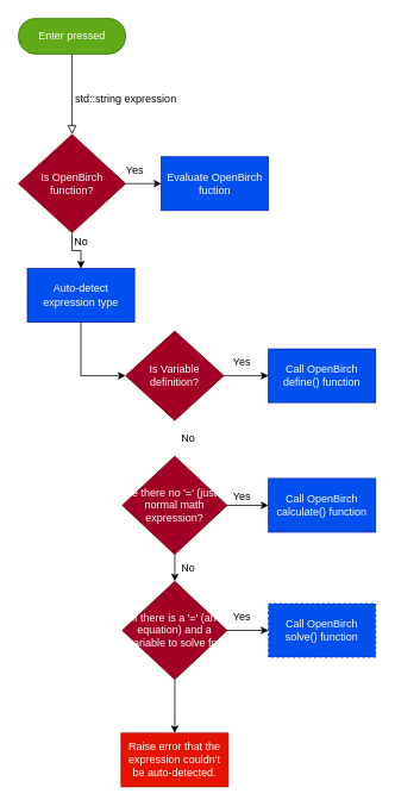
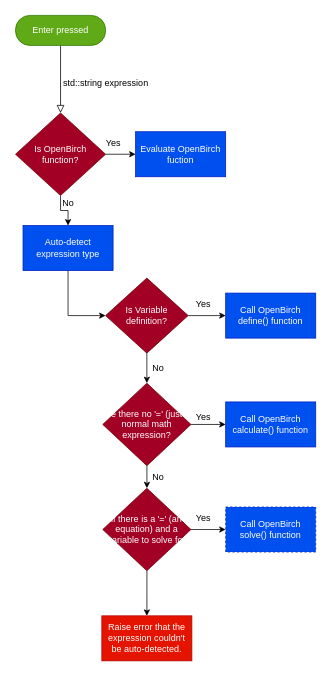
+ <mxCell id="12" style="edgeStyle=orthogonalEdgeStyle;rounded=0;orthogonalLoop=1;jettySize=auto;html=1;entryX=0.5;entryY=0;entryDx=0;entryDy=0;fontSize=10;" edge="1" parent="1" source="13" target="20"><mxGeometry relative="1" as="geometry" /></mxCell>
